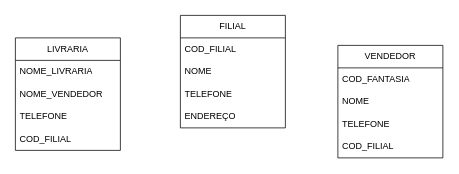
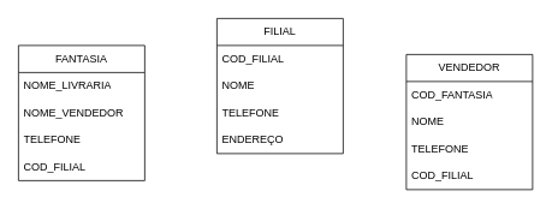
- <mxCell id="2" value="LIVRARIA" style="swimlane;fontStyle=0;childLayout=stackLayout;horizontal=1;startSize=30;horizontalStack=0;resizeParent=1;resizeParentMax=0;resizeLast=0;collapsible=1;marginBottom=0;whiteSpace=wrap;html=1;" vertex="1" parent="1"><mxGeometry x="20" y="50" width="140" height="150" as="geometry" /></mxCell>
+ <mxCell id="2" value="FANTASIA" style="swimlane;fontStyle=0;childLayout=stackLayout;horizontal=1;startSize=30;horizontalStack=0;resizeParent=1;resizeParentMax=0;resizeLast=0;collapsible=1;marginBottom=0;whiteSpace=wrap;html=1;" vertex="1" parent="1"><mxGeometry x="20" y="50" width="140" height="150" as="geometry" /></mxCell>
